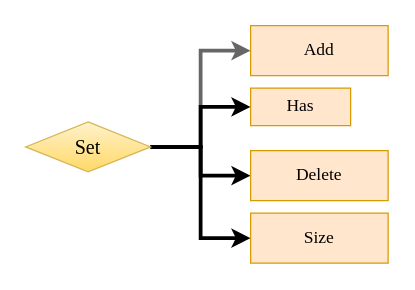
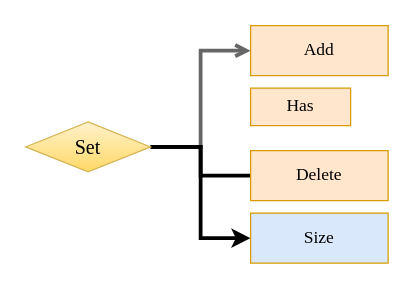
- <mxCell id="2" style="edgeStyle=orthogonalEdgeStyle;rounded=0;orthogonalLoop=1;jettySize=auto;html=1;exitX=1;exitY=0.5;exitDx=0;exitDy=0;entryX=0;entryY=0.5;entryDx=0;entryDy=0;strokeWidth=3;fontFamily=Verdana;fontSize=14;fillColor=#f5f5f5;strokeColor=#666666;" edge="1" parent="1" source="6" target="7"><mxGeometry relative="1" as="geometry" /></mxCell>
+ <mxCell id="2" style="edgeStyle=orthogonalEdgeStyle;rounded=0;orthogonalLoop=1;jettySize=auto;html=1;exitX=1;exitY=0.5;exitDx=0;exitDy=0;entryX=0;entryY=0.5;entryDx=0;entryDy=0;strokeWidth=3;fontFamily=Verdana;fontSize=14;fillColor=#f5f5f5;strokeColor=#666666;endArrow=open;" edge="1" parent="1" source="6" target="7"><mxGeometry relative="1" as="geometry" /></mxCell>
- <mxCell id="5" style="edgeStyle=orthogonalEdgeStyle;rounded=0;orthogonalLoop=1;jettySize=auto;html=1;exitX=1;exitY=0.5;exitDx=0;exitDy=0;entryX=0;entryY=0.5;entryDx=0;entryDy=0;strokeWidth=3;" edge="1" parent="1" source="6" target="8"><mxGeometry relative="1" as="geometry" /></mxCell>
- <mxCell id="3" style="edgeStyle=orthogonalEdgeStyle;rounded=0;orthogonalLoop=1;jettySize=auto;html=1;exitX=1;exitY=0.5;exitDx=0;exitDy=0;entryX=0;entryY=0.5;entryDx=0;entryDy=0;strokeWidth=3;" edge="1" parent="1" source="6" target="9"><mxGeometry relative="1" as="geometry" /></mxCell>
+ <mxCell id="3" style="edgeStyle=orthogonalEdgeStyle;rounded=0;orthogonalLoop=1;jettySize=auto;html=1;exitX=1;exitY=0.5;exitDx=0;exitDy=0;entryX=0;entryY=0.5;entryDx=0;entryDy=0;strokeWidth=3;endArrow=none;" edge="1" parent="1" source="6" target="9"><mxGeometry relative="1" as="geometry" /></mxCell>
- <mxCell id="10" value="&lt;font style=&quot;font-size: 14px&quot;&gt;Size&lt;/font&gt;" style="rounded=0;whiteSpace=wrap;html=1;fontFamily=Verdana;fontSize=14;fillColor=#ffe6cc;strokeColor=#d79b00;" vertex="1" parent="1"><mxGeometry x="200" y="170" width="110" height="40" as="geometry" /></mxCell>
+ <mxCell id="10" value="&lt;font style=&quot;font-size: 14px&quot;&gt;Size&lt;/font&gt;" style="rounded=0;whiteSpace=wrap;html=1;fontFamily=Verdana;fontSize=14;fillColor=#dae8fc;strokeColor=#d79b00;" vertex="1" parent="1"><mxGeometry x="200" y="170" width="110" height="40" as="geometry" /></mxCell>
